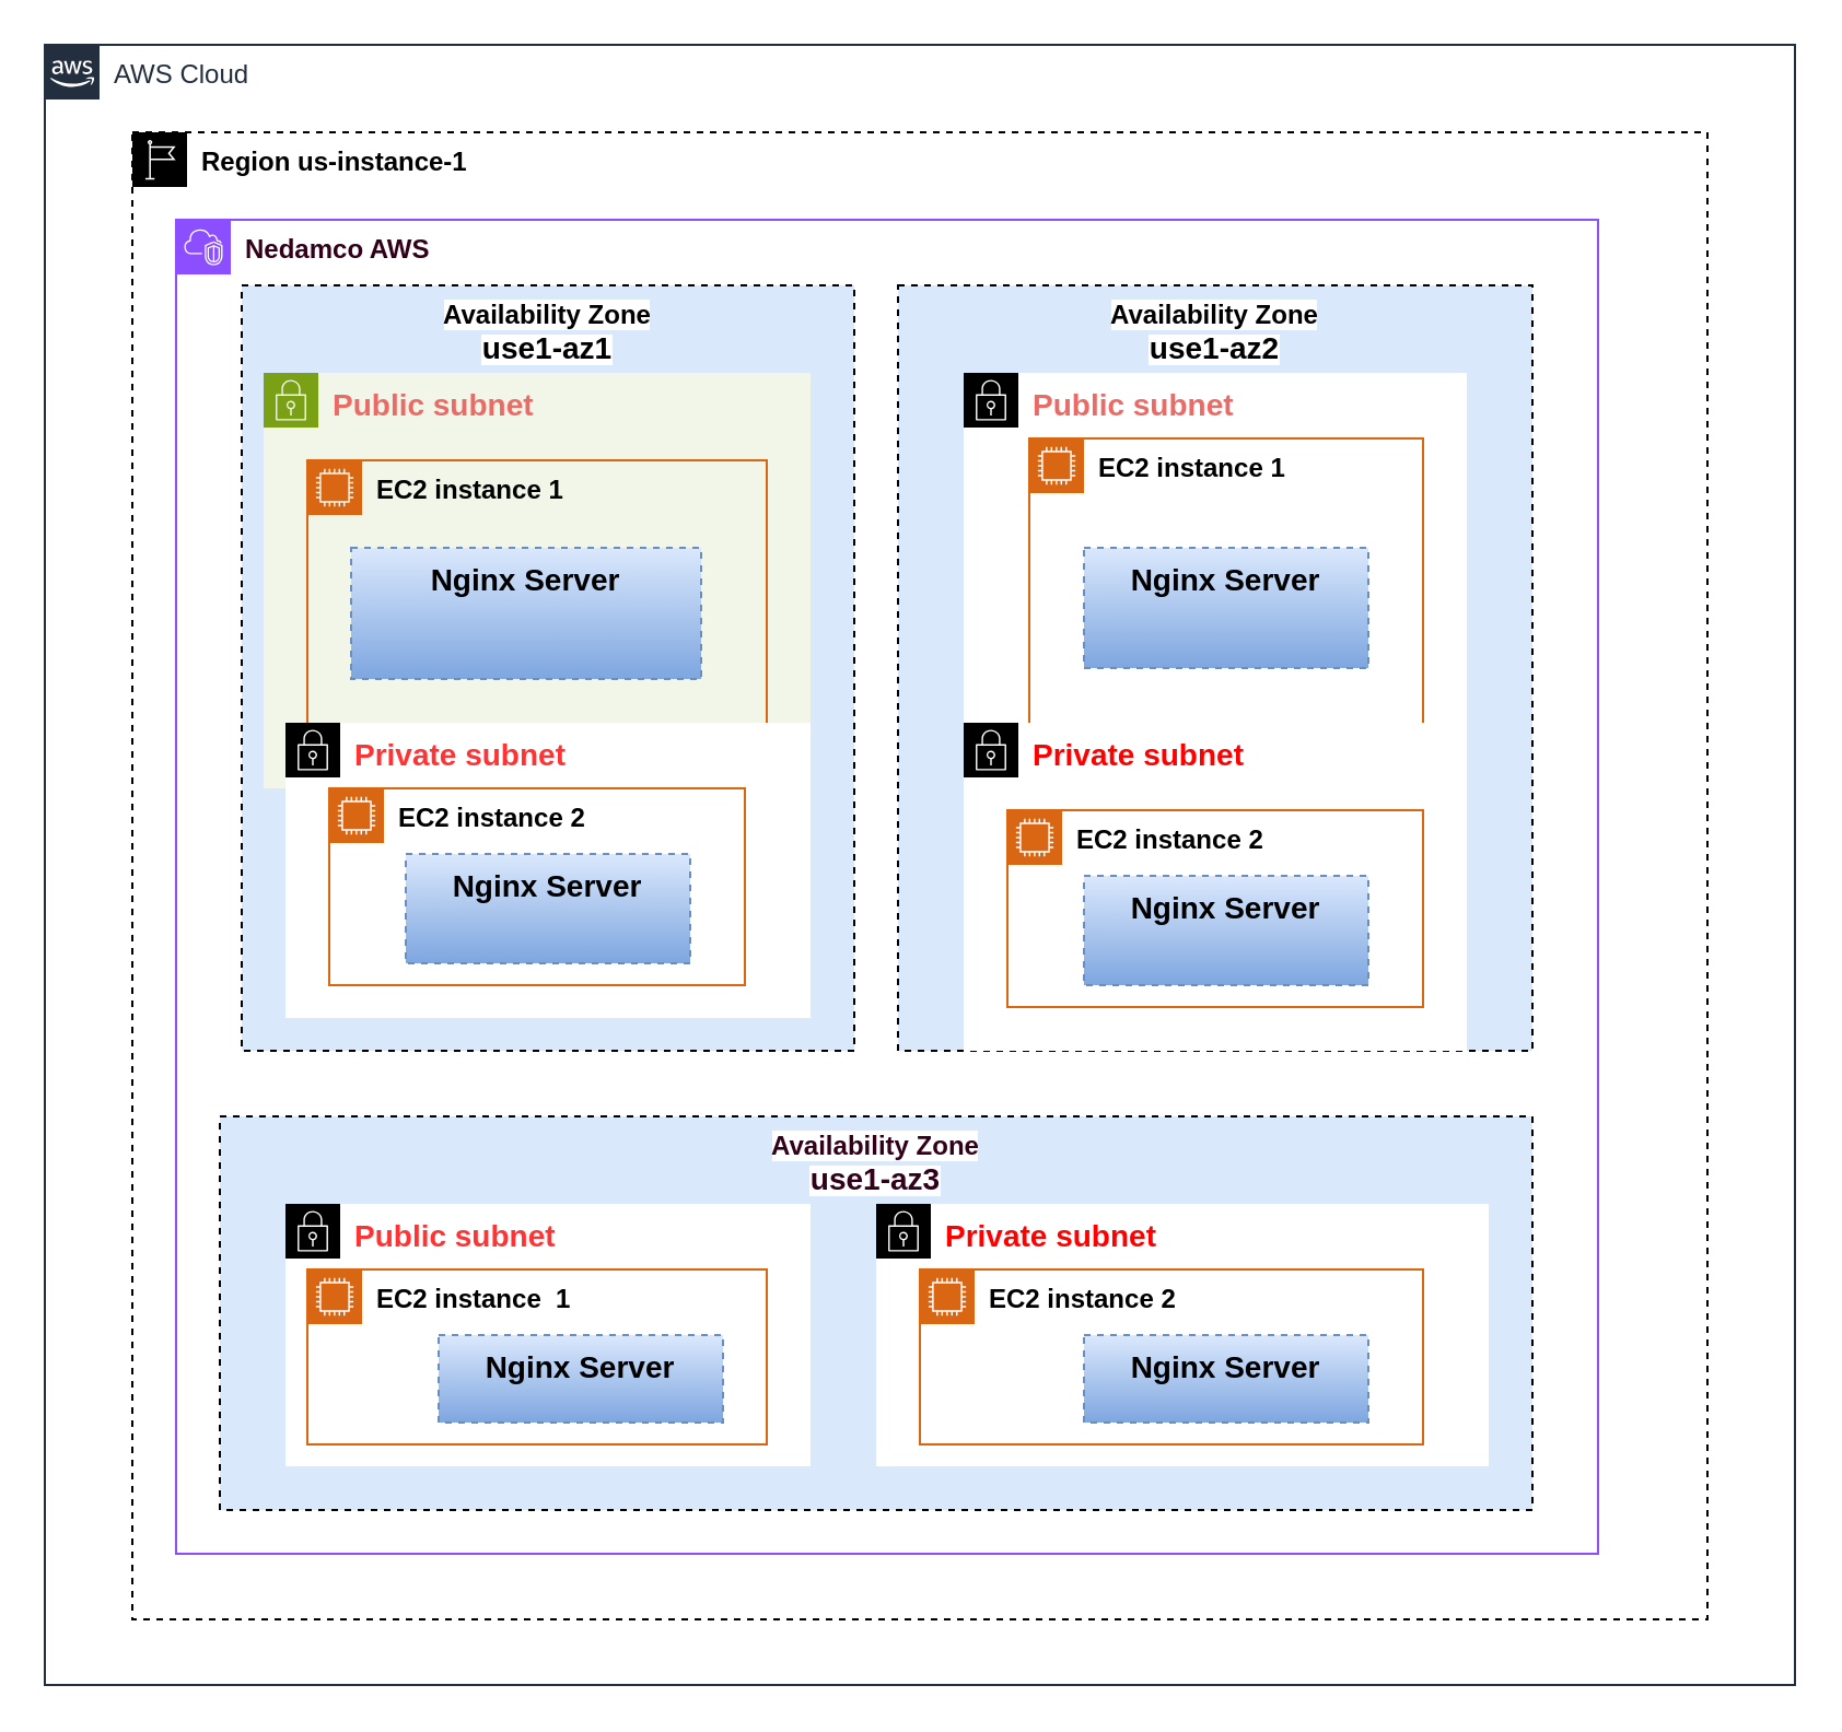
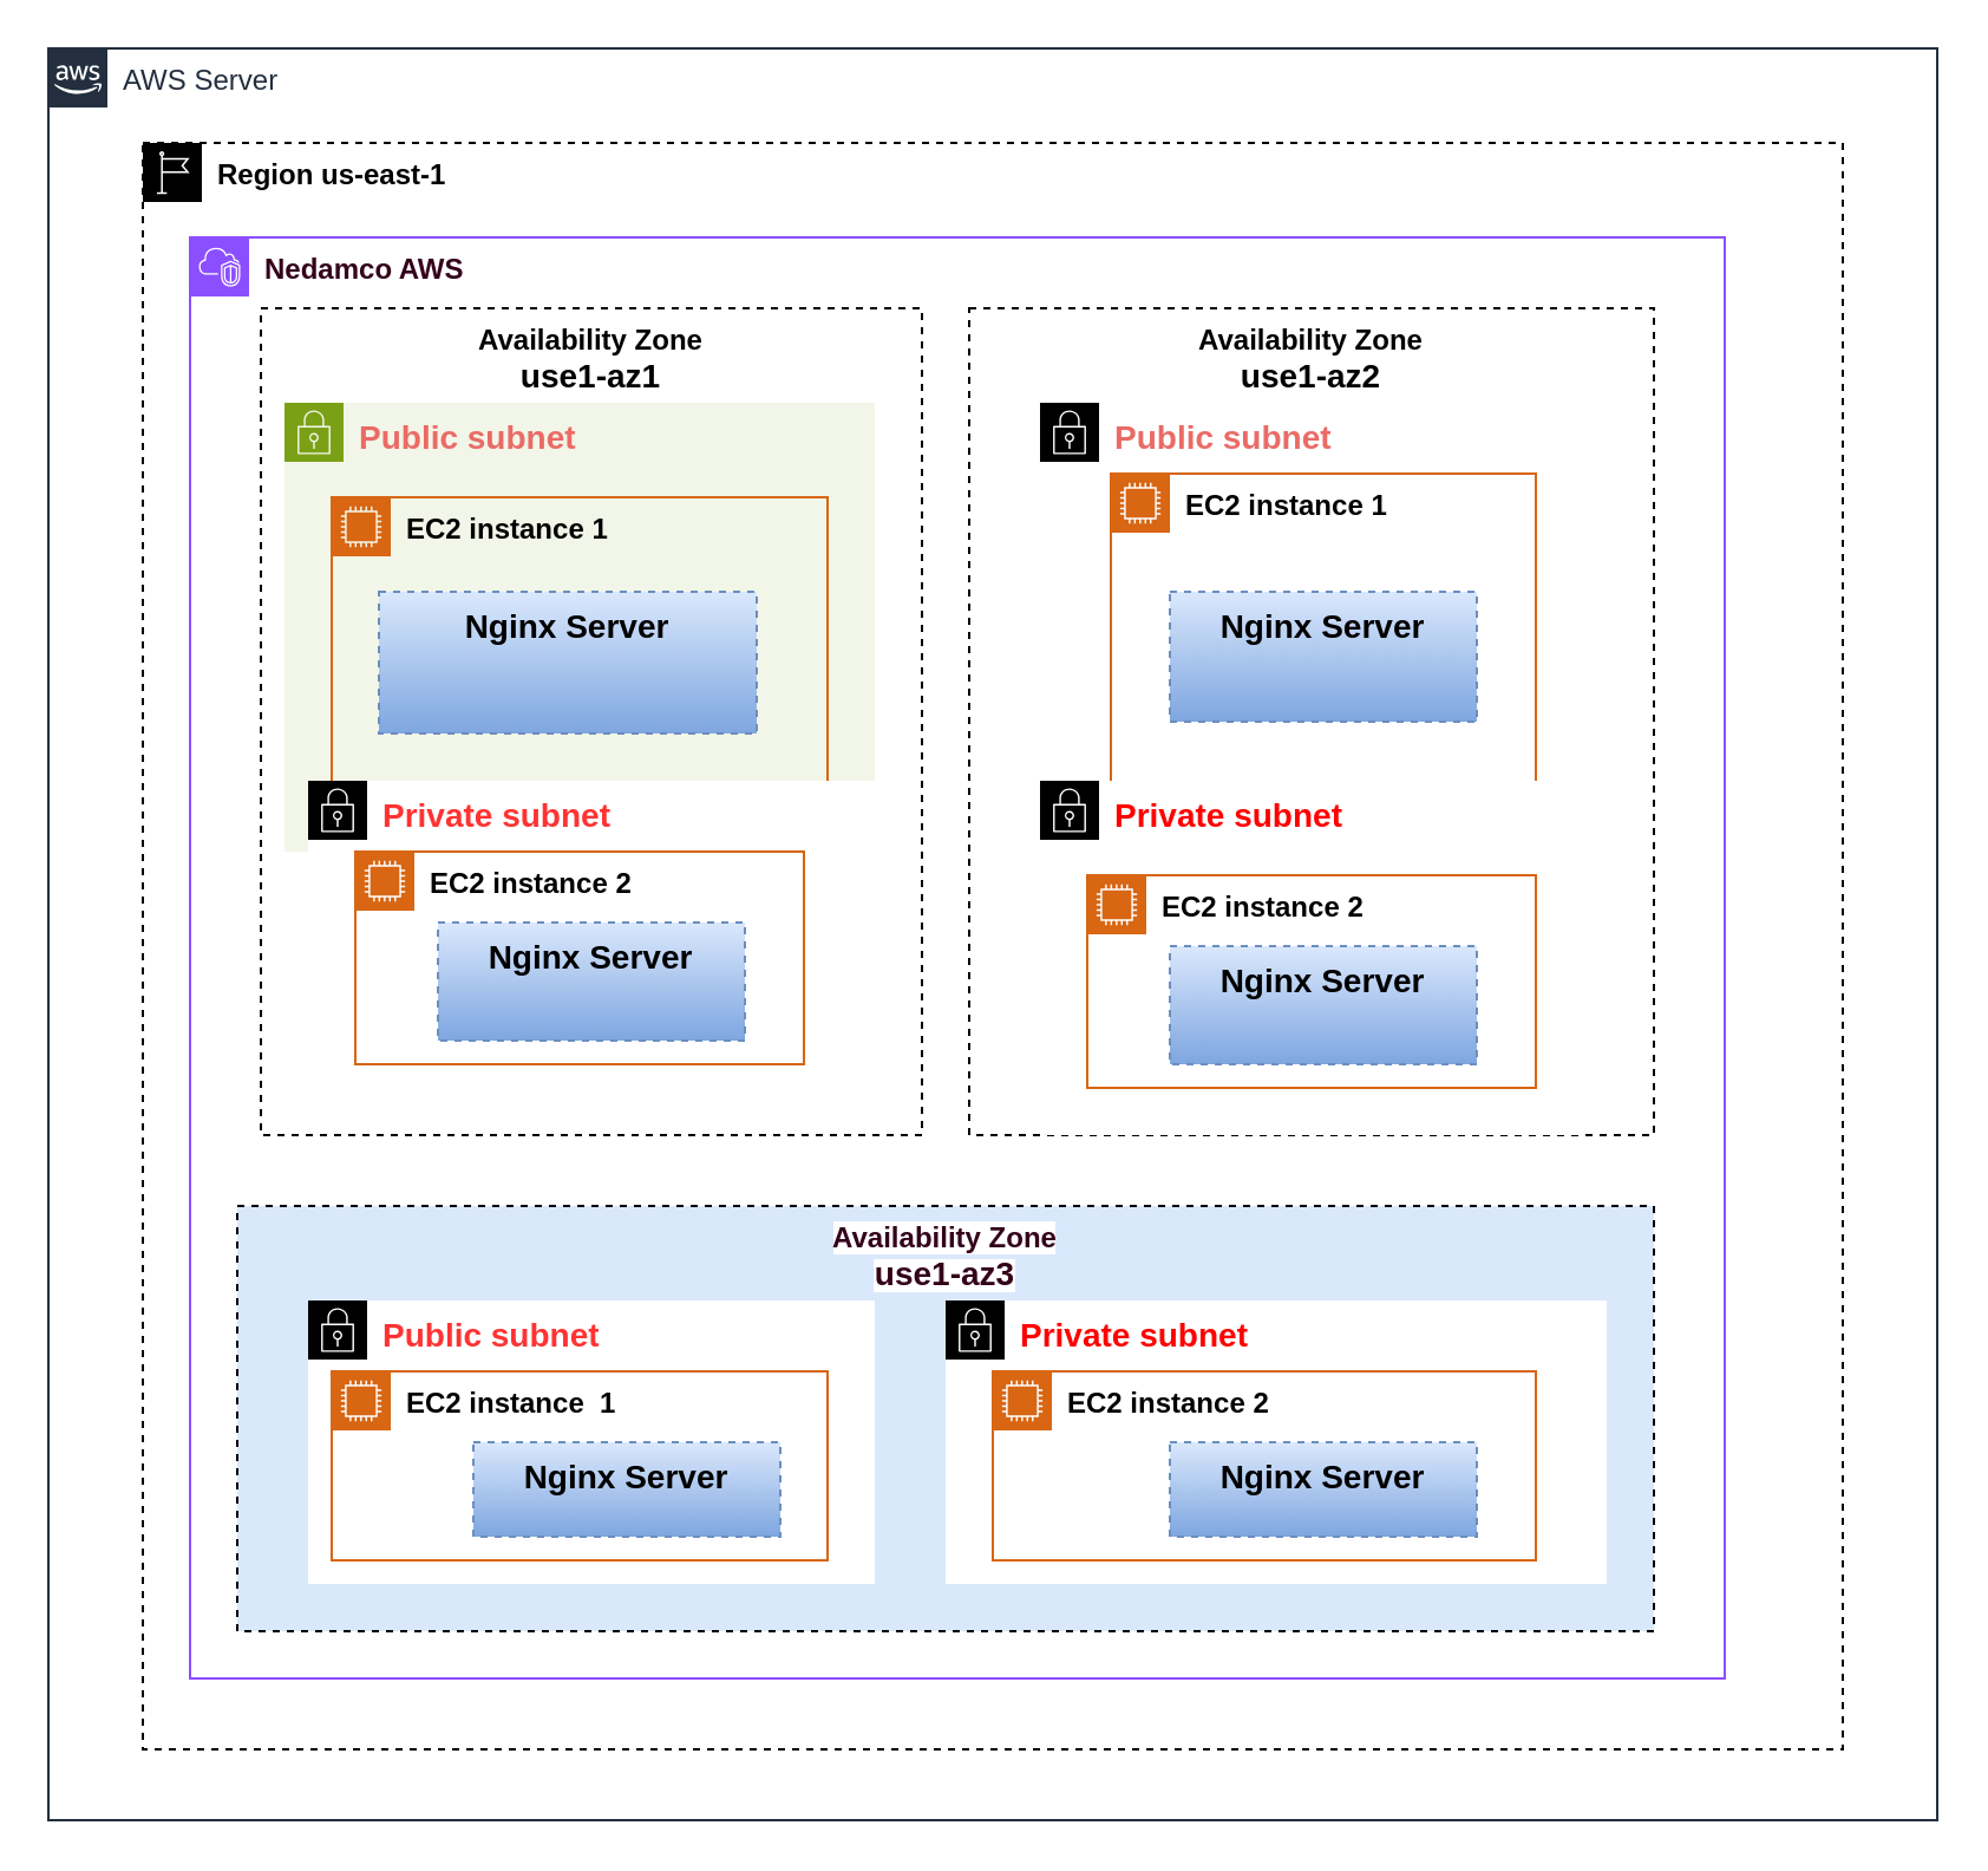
- <mxCell id="2" value="AWS Cloud" style="points=[[0,0],[0.25,0],[0.5,0],[0.75,0],[1,0],[1,0.25],[1,0.5],[1,0.75],[1,1],[0.75,1],[0.5,1],[0.25,1],[0,1],[0,0.75],[0,0.5],[0,0.25]];outlineConnect=0;gradientColor=none;html=1;whiteSpace=wrap;fontSize=12;fontStyle=0;container=1;pointerEvents=0;collapsible=0;recursiveResize=0;shape=mxgraph.aws4.group;grIcon=mxgraph.aws4.group_aws_cloud_alt;strokeColor=#232F3E;fillColor=none;verticalAlign=top;align=left;spacingLeft=30;fontColor=#232F3E;dashed=0;" vertex="1" parent="1"><mxGeometry x="20" y="20" width="800" height="750" as="geometry" /></mxCell>
+ <mxCell id="2" value="AWS Server" style="points=[[0,0],[0.25,0],[0.5,0],[0.75,0],[1,0],[1,0.25],[1,0.5],[1,0.75],[1,1],[0.75,1],[0.5,1],[0.25,1],[0,1],[0,0.75],[0,0.5],[0,0.25]];outlineConnect=0;gradientColor=none;html=1;whiteSpace=wrap;fontSize=12;fontStyle=0;container=1;pointerEvents=0;collapsible=0;recursiveResize=0;shape=mxgraph.aws4.group;grIcon=mxgraph.aws4.group_aws_cloud_alt;strokeColor=#232F3E;fillColor=none;verticalAlign=top;align=left;spacingLeft=30;fontColor=#232F3E;dashed=0;" vertex="1" parent="1"><mxGeometry x="20" y="20" width="800" height="750" as="geometry" /></mxCell>
- <mxCell id="3" value="&lt;b&gt;Region us-instance-1&lt;/b&gt;" style="points=[[0,0],[0.25,0],[0.5,0],[0.75,0],[1,0],[1,0.25],[1,0.5],[1,0.75],[1,1],[0.75,1],[0.5,1],[0.25,1],[0,1],[0,0.75],[0,0.5],[0,0.25]];outlineConnect=0;html=1;whiteSpace=wrap;fontSize=12;fontStyle=0;container=1;pointerEvents=0;collapsible=0;recursiveResize=0;shape=mxgraph.aws4.group;grIcon=mxgraph.aws4.group_region;verticalAlign=top;align=left;spacingLeft=30;dashed=1;" vertex="1" parent="2"><mxGeometry x="40" y="40" width="720" height="680" as="geometry" /></mxCell>
+ <mxCell id="3" value="&lt;b&gt;Region us-east-1&lt;/b&gt;" style="points=[[0,0],[0.25,0],[0.5,0],[0.75,0],[1,0],[1,0.25],[1,0.5],[1,0.75],[1,1],[0.75,1],[0.5,1],[0.25,1],[0,1],[0,0.75],[0,0.5],[0,0.25]];outlineConnect=0;html=1;whiteSpace=wrap;fontSize=12;fontStyle=0;container=1;pointerEvents=0;collapsible=0;recursiveResize=0;shape=mxgraph.aws4.group;grIcon=mxgraph.aws4.group_region;verticalAlign=top;align=left;spacingLeft=30;dashed=1;" vertex="1" parent="2"><mxGeometry x="40" y="40" width="720" height="680" as="geometry" /></mxCell>
- <mxCell id="5" value="&lt;b style=&quot;background-color: rgb(255, 255, 255);&quot;&gt;Availability Zone&lt;br&gt;&lt;font style=&quot;font-size: 14px;&quot;&gt;use1-az1&lt;/font&gt;&lt;/b&gt;" style="dashed=1;verticalAlign=top;fontStyle=0;whiteSpace=wrap;html=1;fillColor=#dae8fc;" vertex="1" parent="4"><mxGeometry x="30" y="30" width="280" height="350" as="geometry" /></mxCell>
+ <mxCell id="5" value="&lt;b style=&quot;background-color: rgb(255, 255, 255);&quot;&gt;Availability Zone&lt;br&gt;&lt;font style=&quot;font-size: 14px;&quot;&gt;use1-az1&lt;/font&gt;&lt;/b&gt;" style="dashed=1;verticalAlign=top;fontStyle=0;whiteSpace=wrap;html=1;" vertex="1" parent="4"><mxGeometry x="30" y="30" width="280" height="350" as="geometry" /></mxCell>
- <mxCell id="6" value="&lt;b style=&quot;border-color: var(--border-color); background-color: rgb(255, 255, 255);&quot;&gt;Availability Zone&lt;br style=&quot;border-color: var(--border-color);&quot;&gt;&lt;font style=&quot;font-size: 14px;&quot;&gt;use1-az2&lt;/font&gt;&lt;/b&gt;" style="dashed=1;verticalAlign=top;fontStyle=0;whiteSpace=wrap;html=1;fillColor=#dae8fc;" vertex="1" parent="4"><mxGeometry x="330" y="30" width="290" height="350" as="geometry" /></mxCell>
+ <mxCell id="6" value="&lt;b style=&quot;border-color: var(--border-color); background-color: rgb(255, 255, 255);&quot;&gt;Availability Zone&lt;br style=&quot;border-color: var(--border-color);&quot;&gt;&lt;font style=&quot;font-size: 14px;&quot;&gt;use1-az2&lt;/font&gt;&lt;/b&gt;" style="dashed=1;verticalAlign=top;fontStyle=0;whiteSpace=wrap;html=1;" vertex="1" parent="4"><mxGeometry x="330" y="30" width="290" height="350" as="geometry" /></mxCell>
